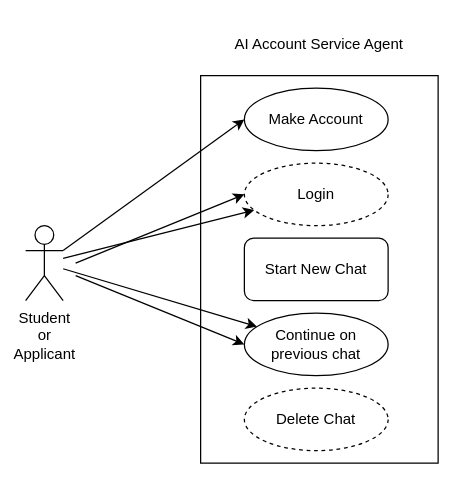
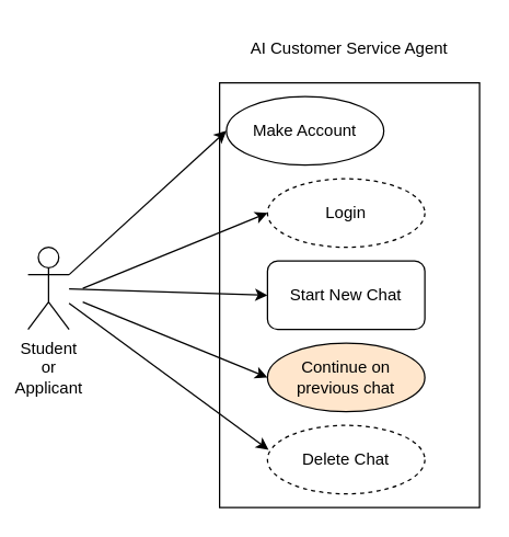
- <mxCell id="4" value="AI Account Service Agent" style="text;html=1;strokeColor=none;fillColor=none;align=center;verticalAlign=middle;whiteSpace=wrap;rounded=0;" vertex="1" parent="1"><mxGeometry x="180" y="20" width="150" height="30" as="geometry" /></mxCell>
+ <mxCell id="4" value="AI Customer Service Agent" style="text;html=1;strokeColor=none;fillColor=none;align=center;verticalAlign=middle;whiteSpace=wrap;rounded=0;" vertex="1" parent="1"><mxGeometry x="180" y="20" width="150" height="30" as="geometry" /></mxCell>
- <mxCell id="5" value="Make Account" style="ellipse;whiteSpace=wrap;html=1;" vertex="1" parent="1"><mxGeometry x="195" y="70" width="115" height="50" as="geometry" /></mxCell>
+ <mxCell id="5" value="Make Account" style="ellipse;whiteSpace=wrap;html=1;" vertex="1" parent="1"><mxGeometry x="165" y="70" width="115" height="50" as="geometry" /></mxCell>
- <mxCell id="14" value="" style="endArrow=classic;html=1;" edge="1" parent="1" source="3" target="6"><mxGeometry width="50" height="50" relative="1" as="geometry"><mxPoint x="90" y="240" as="sourcePoint" /><mxPoint x="235" y="135" as="targetPoint" /></mxGeometry></mxCell>
+ <mxCell id="14" value="" style="endArrow=classic;html=1;entryX=0.007;entryY=0.356;entryDx=0;entryDy=0;entryPerimeter=0;" edge="1" parent="1" source="3" target="9"><mxGeometry width="50" height="50" relative="1" as="geometry"><mxPoint x="90" y="240" as="sourcePoint" /><mxPoint x="235" y="135" as="targetPoint" /></mxGeometry></mxCell>
- <mxCell id="12" value="" style="endArrow=classic;html=1;" edge="1" parent="1" source="3" target="8"><mxGeometry width="50" height="50" relative="1" as="geometry"><mxPoint x="70" y="220" as="sourcePoint" /><mxPoint x="215" y="115" as="targetPoint" /></mxGeometry></mxCell>
+ <mxCell id="12" value="" style="endArrow=classic;html=1;entryX=0;entryY=0.5;entryDx=0;entryDy=0;" edge="1" parent="1" source="3" target="7"><mxGeometry width="50" height="50" relative="1" as="geometry"><mxPoint x="70" y="220" as="sourcePoint" /><mxPoint x="215" y="115" as="targetPoint" /></mxGeometry></mxCell>
- <mxCell id="8" value="Continue on previous chat" style="ellipse;whiteSpace=wrap;html=1;" vertex="1" parent="1"><mxGeometry x="195" y="250" width="115" height="50" as="geometry" /></mxCell>
+ <mxCell id="8" value="Continue on previous chat" style="ellipse;whiteSpace=wrap;html=1;fillColor=#ffe6cc;" vertex="1" parent="1"><mxGeometry x="195" y="250" width="115" height="50" as="geometry" /></mxCell>
